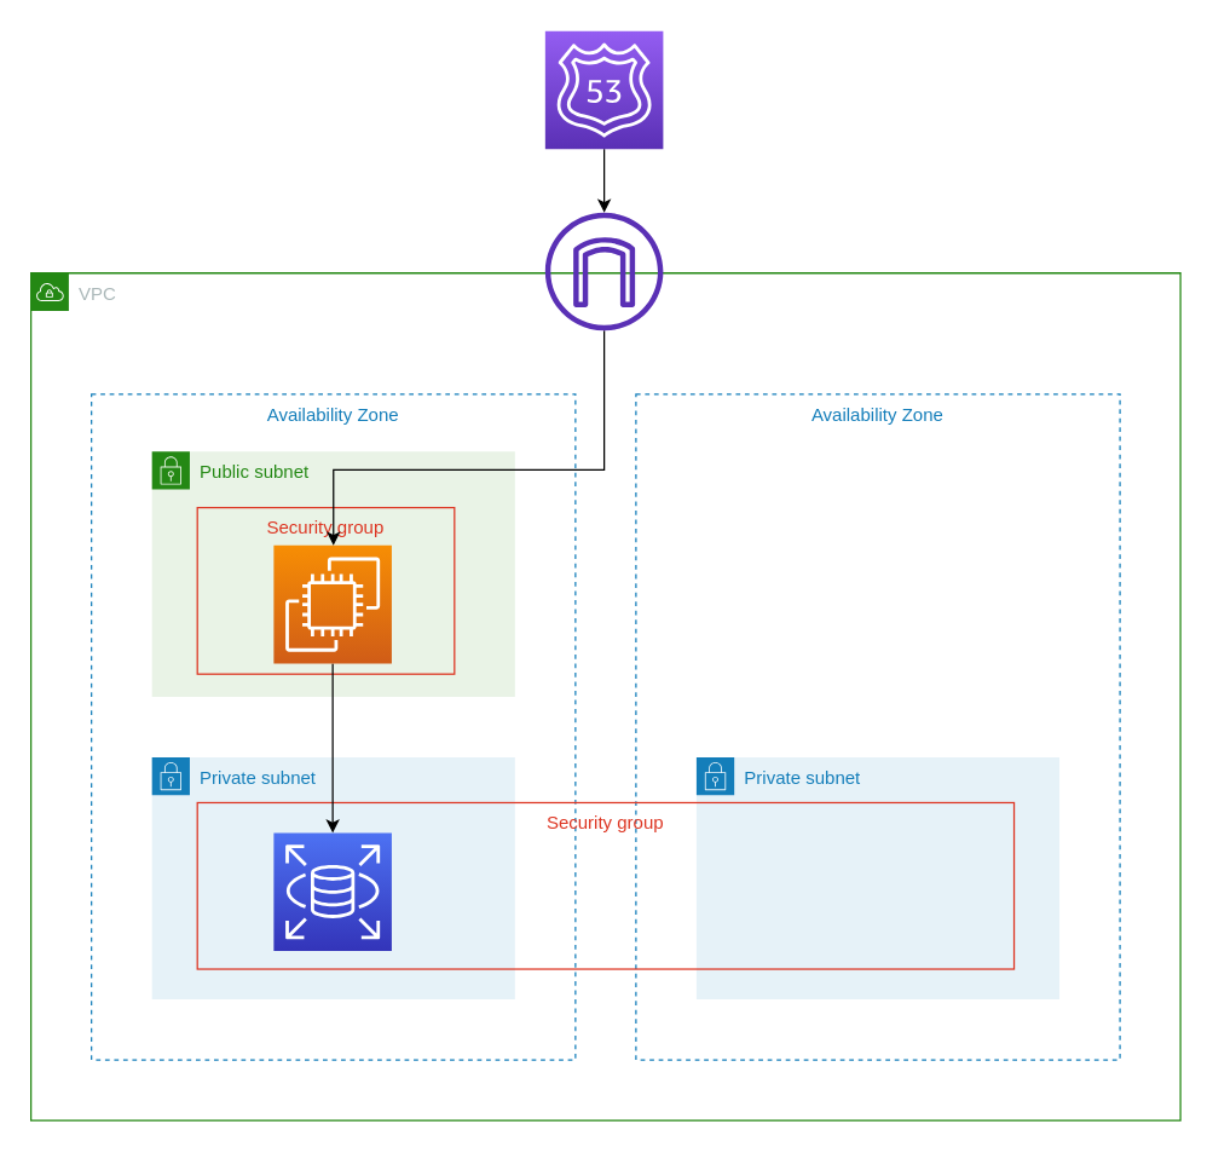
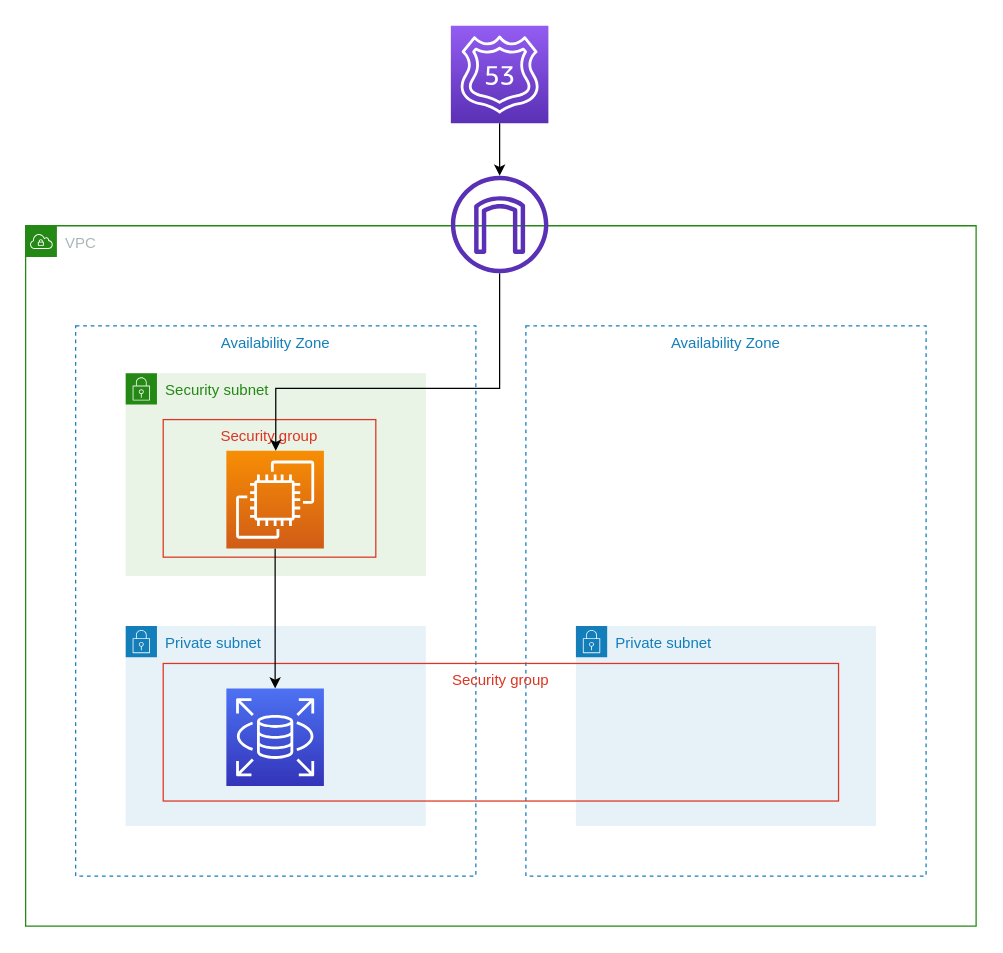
- <mxCell id="11" value="Public subnet" style="points=[[0,0],[0.25,0],[0.5,0],[0.75,0],[1,0],[1,0.25],[1,0.5],[1,0.75],[1,1],[0.75,1],[0.5,1],[0.25,1],[0,1],[0,0.75],[0,0.5],[0,0.25]];outlineConnect=0;gradientColor=none;html=1;whiteSpace=wrap;fontSize=12;fontStyle=0;shape=mxgraph.aws4.group;grIcon=mxgraph.aws4.group_security_group;grStroke=0;strokeColor=#248814;fillColor=#E9F3E6;verticalAlign=top;align=left;spacingLeft=30;fontColor=#248814;dashed=0;" parent="8" vertex="1"><mxGeometry x="100" y="298" width="240" height="162" as="geometry" /></mxCell>
+ <mxCell id="11" value="Security subnet" style="points=[[0,0],[0.25,0],[0.5,0],[0.75,0],[1,0],[1,0.25],[1,0.5],[1,0.75],[1,1],[0.75,1],[0.5,1],[0.25,1],[0,1],[0,0.75],[0,0.5],[0,0.25]];outlineConnect=0;gradientColor=none;html=1;whiteSpace=wrap;fontSize=12;fontStyle=0;shape=mxgraph.aws4.group;grIcon=mxgraph.aws4.group_security_group;grStroke=0;strokeColor=#248814;fillColor=#E9F3E6;verticalAlign=top;align=left;spacingLeft=30;fontColor=#248814;dashed=0;" parent="8" vertex="1"><mxGeometry x="100" y="298" width="240" height="162" as="geometry" /></mxCell>
